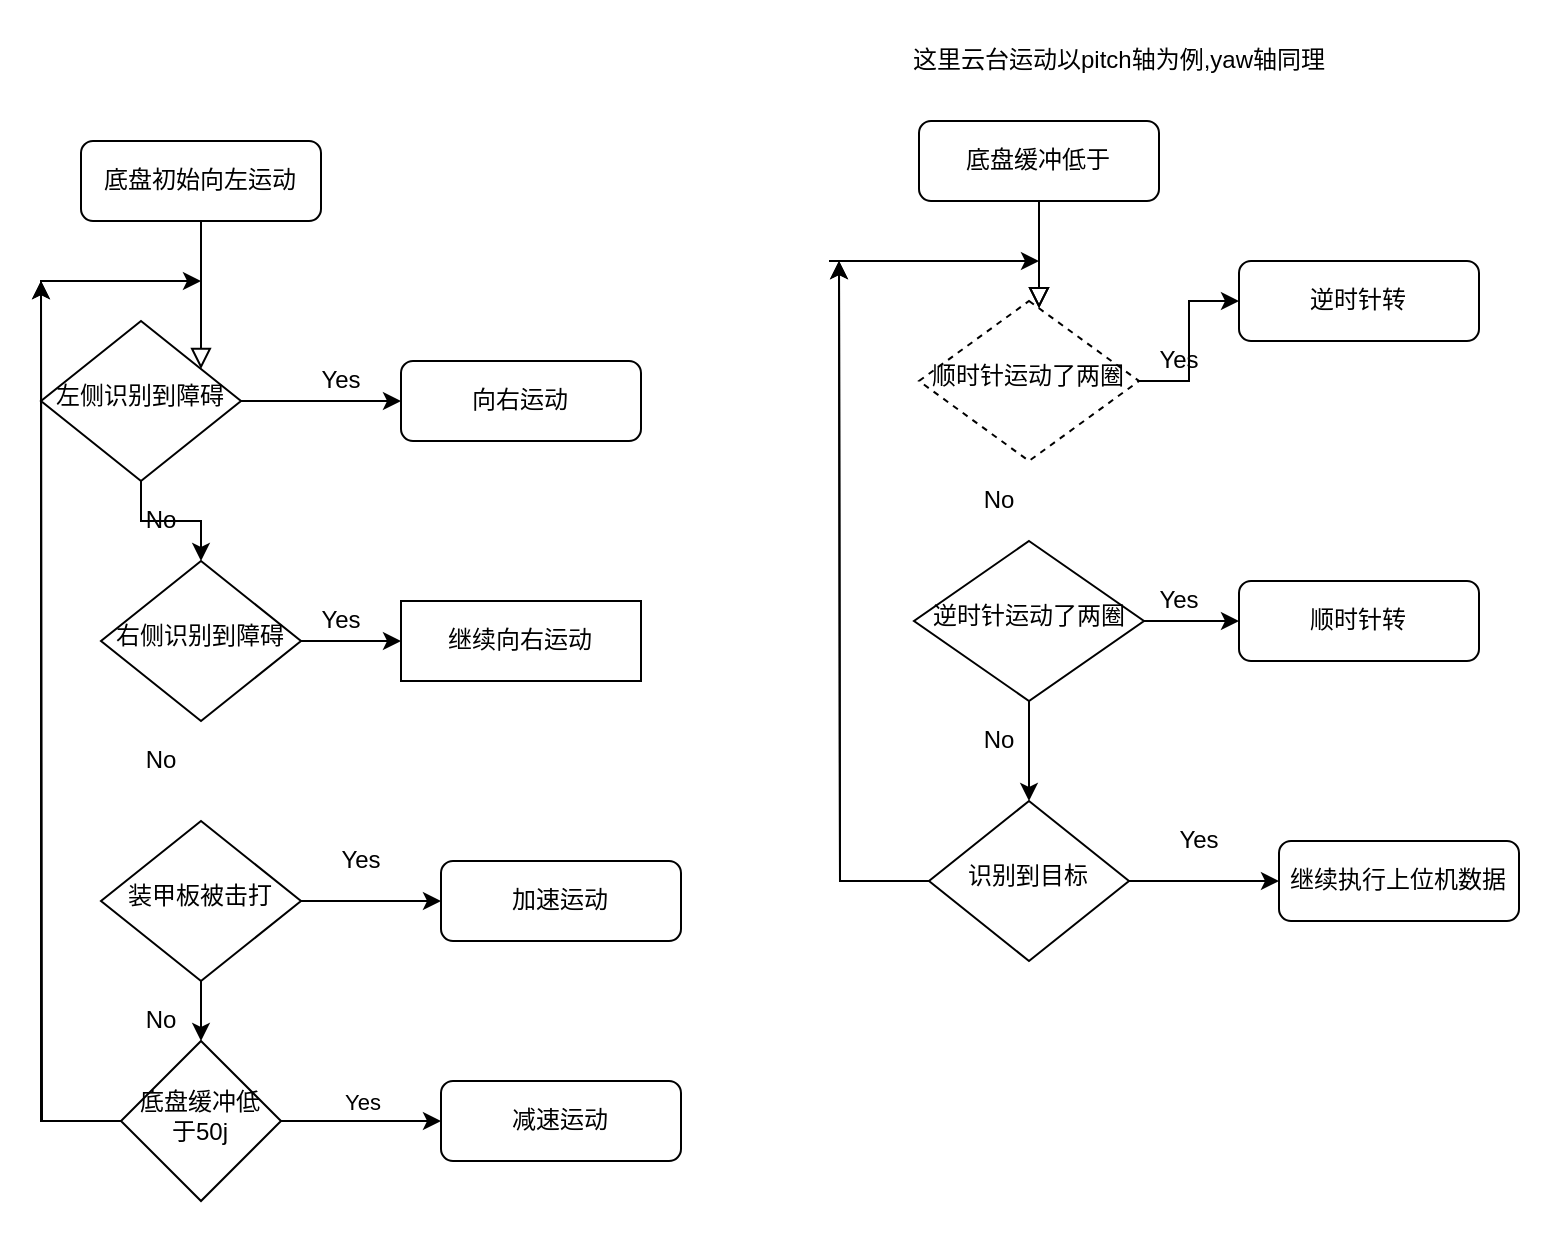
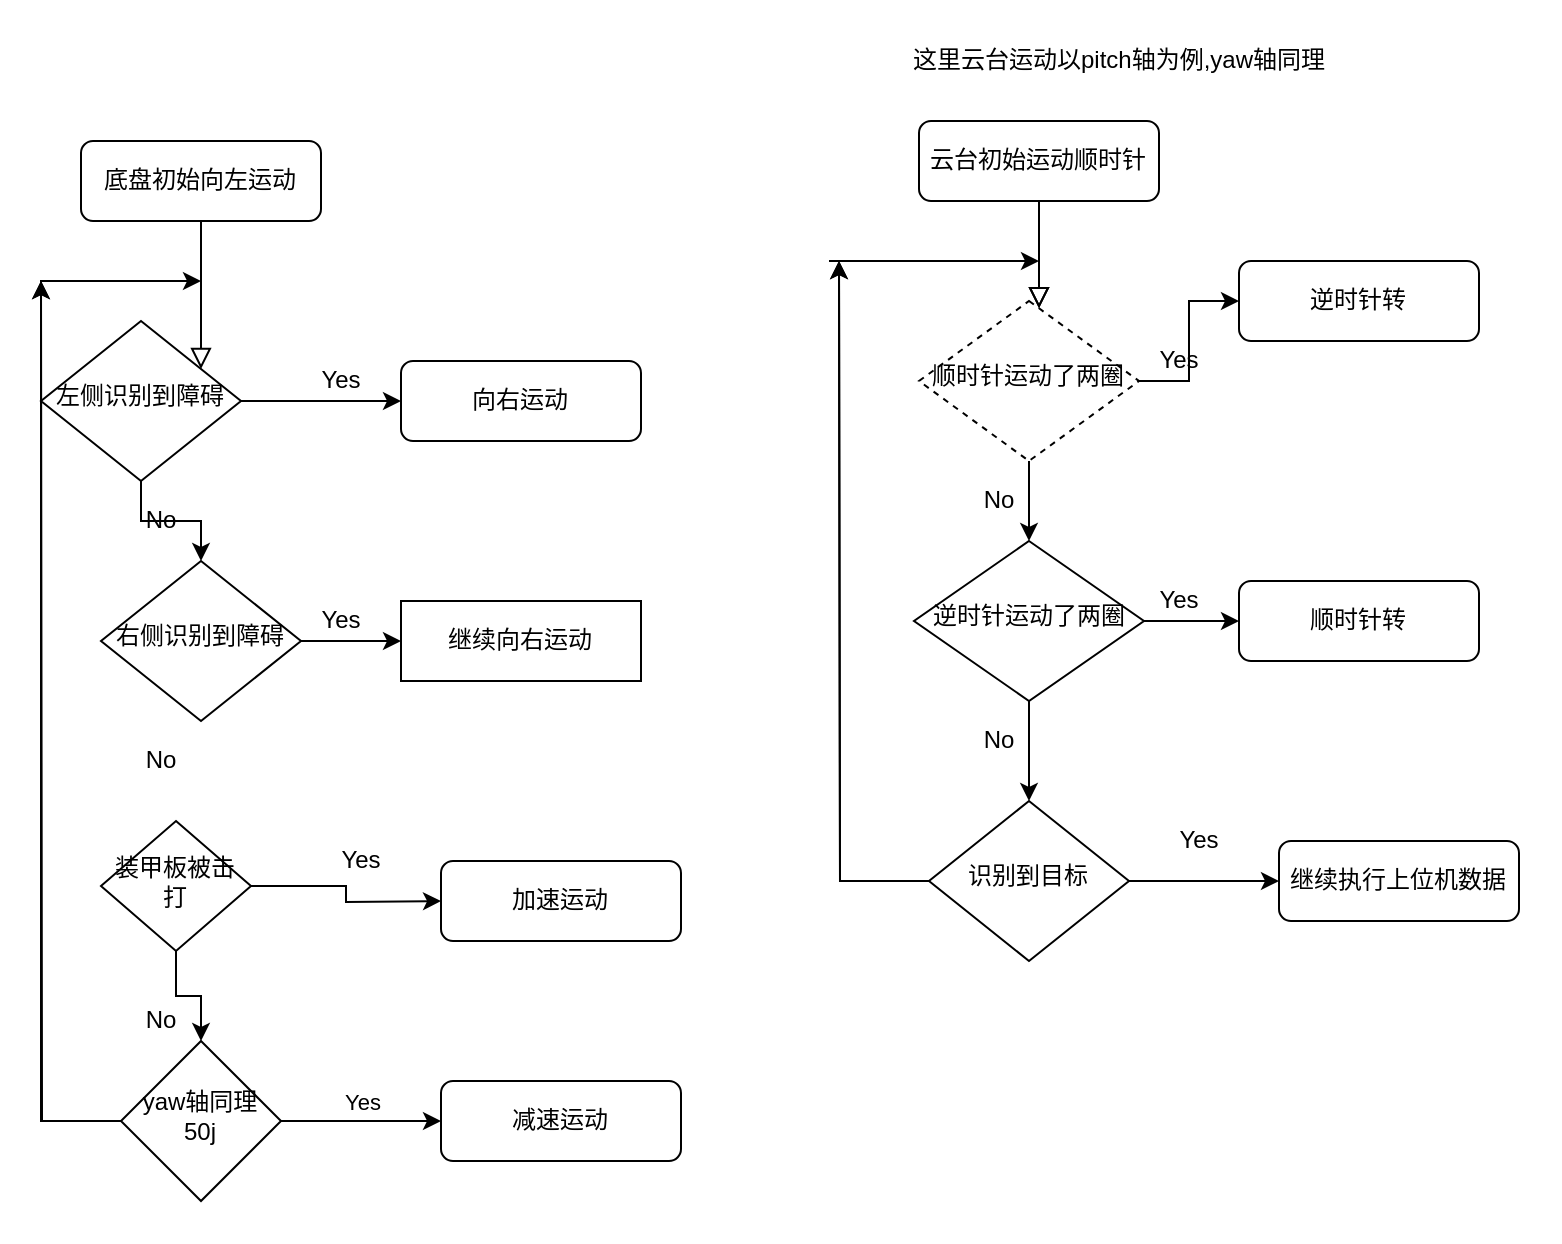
- <mxCell id="29" value="底盘缓冲低于" style="rounded=1;whiteSpace=wrap;html=1;fontSize=12;glass=0;strokeWidth=1;shadow=0;" vertex="1" parent="1"><mxGeometry x="459" y="60" width="120" height="40" as="geometry" /></mxCell>
+ <mxCell id="29" value="云台初始运动顺时针" style="rounded=1;whiteSpace=wrap;html=1;fontSize=12;glass=0;strokeWidth=1;shadow=0;" vertex="1" parent="1"><mxGeometry x="459" y="60" width="120" height="40" as="geometry" /></mxCell>
+ <mxCell id="31" value="" style="edgeStyle=orthogonalEdgeStyle;rounded=0;orthogonalLoop=1;jettySize=auto;html=1;entryX=0.5;entryY=0;entryDx=0;entryDy=0;" edge="1" parent="1" source="32" target="36"><mxGeometry relative="1" as="geometry"><mxPoint x="519" y="270" as="targetPoint" /></mxGeometry></mxCell>
- <mxCell id="13" value="装甲板被击打" style="rhombus;whiteSpace=wrap;html=1;shadow=0;fontFamily=Helvetica;fontSize=12;align=center;strokeWidth=1;spacing=6;spacingTop=-4;" vertex="1" parent="1"><mxGeometry x="50" y="410" width="100" height="80" as="geometry" /></mxCell>
+ <mxCell id="13" value="装甲板被击打" style="rhombus;whiteSpace=wrap;html=1;shadow=0;fontFamily=Helvetica;fontSize=12;align=center;strokeWidth=1;spacing=6;spacingTop=-4;" vertex="1" parent="1"><mxGeometry x="50" y="410" width="75" height="65" as="geometry" /></mxCell>
- <mxCell id="19" value="底盘缓冲低于50j" style="rhombus;whiteSpace=wrap;html=1;shadow=0;strokeWidth=1;spacing=6;spacingTop=-4;" vertex="1" parent="1"><mxGeometry x="60" y="520" width="80" height="80" as="geometry" /></mxCell>
+ <mxCell id="19" value="yaw轴同理50j" style="rhombus;whiteSpace=wrap;html=1;shadow=0;strokeWidth=1;spacing=6;spacingTop=-4;" vertex="1" parent="1"><mxGeometry x="60" y="520" width="80" height="80" as="geometry" /></mxCell>
